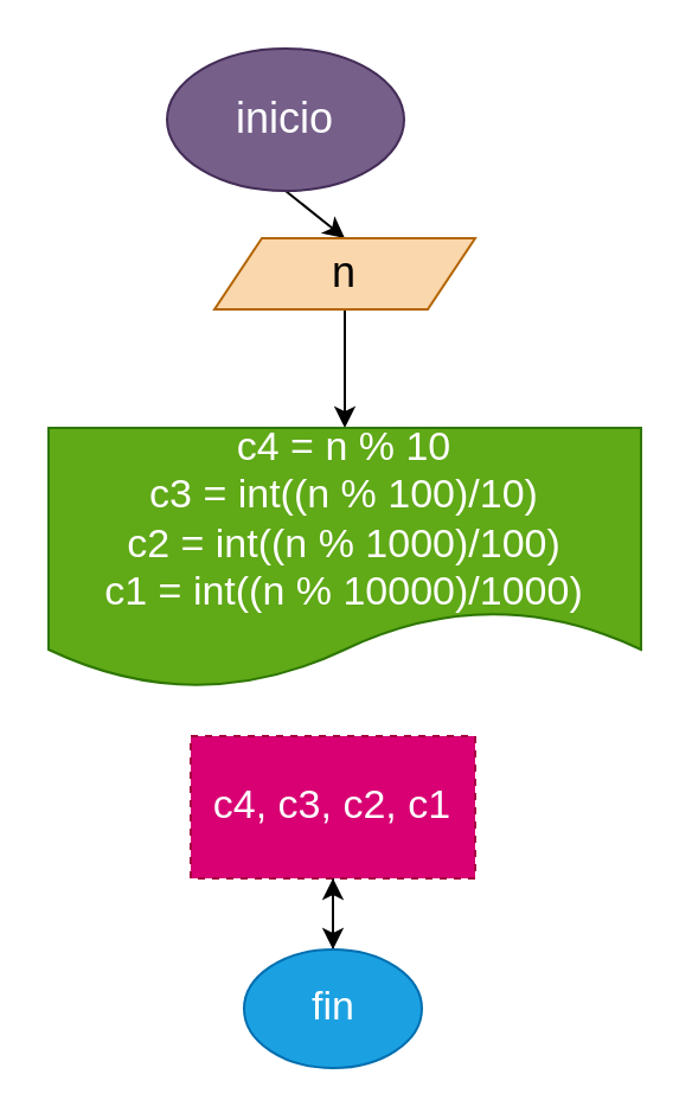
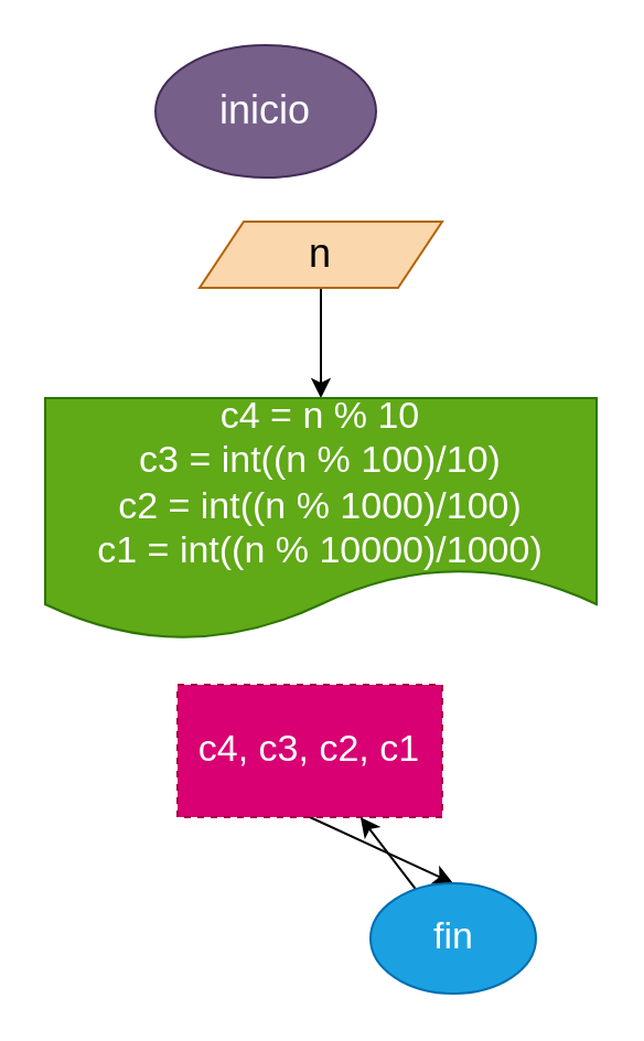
- <mxCell id="2" style="edgeStyle=none;html=1;exitX=0.5;exitY=1;exitDx=0;exitDy=0;entryX=0.5;entryY=0;entryDx=0;entryDy=0;fontSize=18;" parent="1" source="3" target="5" edge="1"><mxGeometry relative="1" as="geometry" /></mxCell>
- <mxCell id="10" value="fin" style="ellipse;whiteSpace=wrap;html=1;fontSize=17;fillColor=#1ba1e2;fontColor=#ffffff;strokeColor=#006EAF;" parent="1" vertex="1"><mxGeometry x="102.5" y="400" width="75" height="50" as="geometry" /></mxCell>
+ <mxCell id="10" value="fin" style="ellipse;whiteSpace=wrap;html=1;fontSize=17;fillColor=#1ba1e2;fontColor=#ffffff;strokeColor=#006EAF;" parent="1" vertex="1"><mxGeometry x="167.5" y="400" width="75" height="50" as="geometry" /></mxCell>
